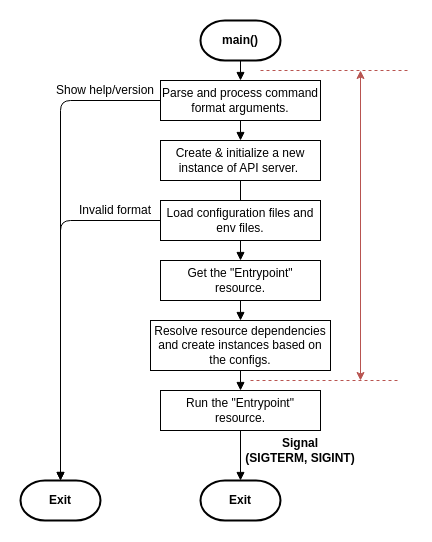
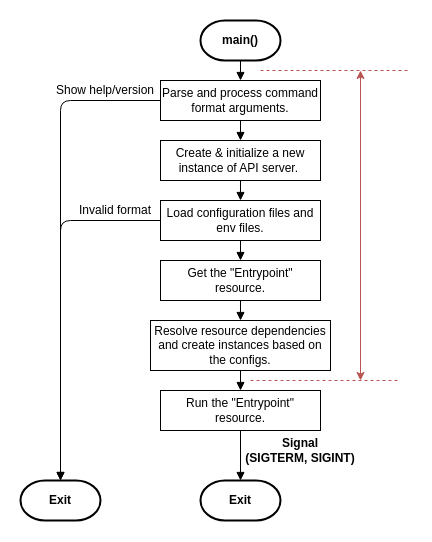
- <mxCell id="11" style="edgeStyle=none;html=1;exitX=0.5;exitY=1;exitDx=0;exitDy=0;entryX=0.5;entryY=0;entryDx=0;entryDy=0;endArrow=none;endFill=1;" edge="1" parent="1" source="12" target="7"><mxGeometry relative="1" as="geometry" /></mxCell>
+ <mxCell id="11" style="edgeStyle=none;html=1;exitX=0.5;exitY=1;exitDx=0;exitDy=0;entryX=0.5;entryY=0;entryDx=0;entryDy=0;endArrow=block;endFill=1;" edge="1" parent="1" source="12" target="7"><mxGeometry relative="1" as="geometry" /></mxCell>
